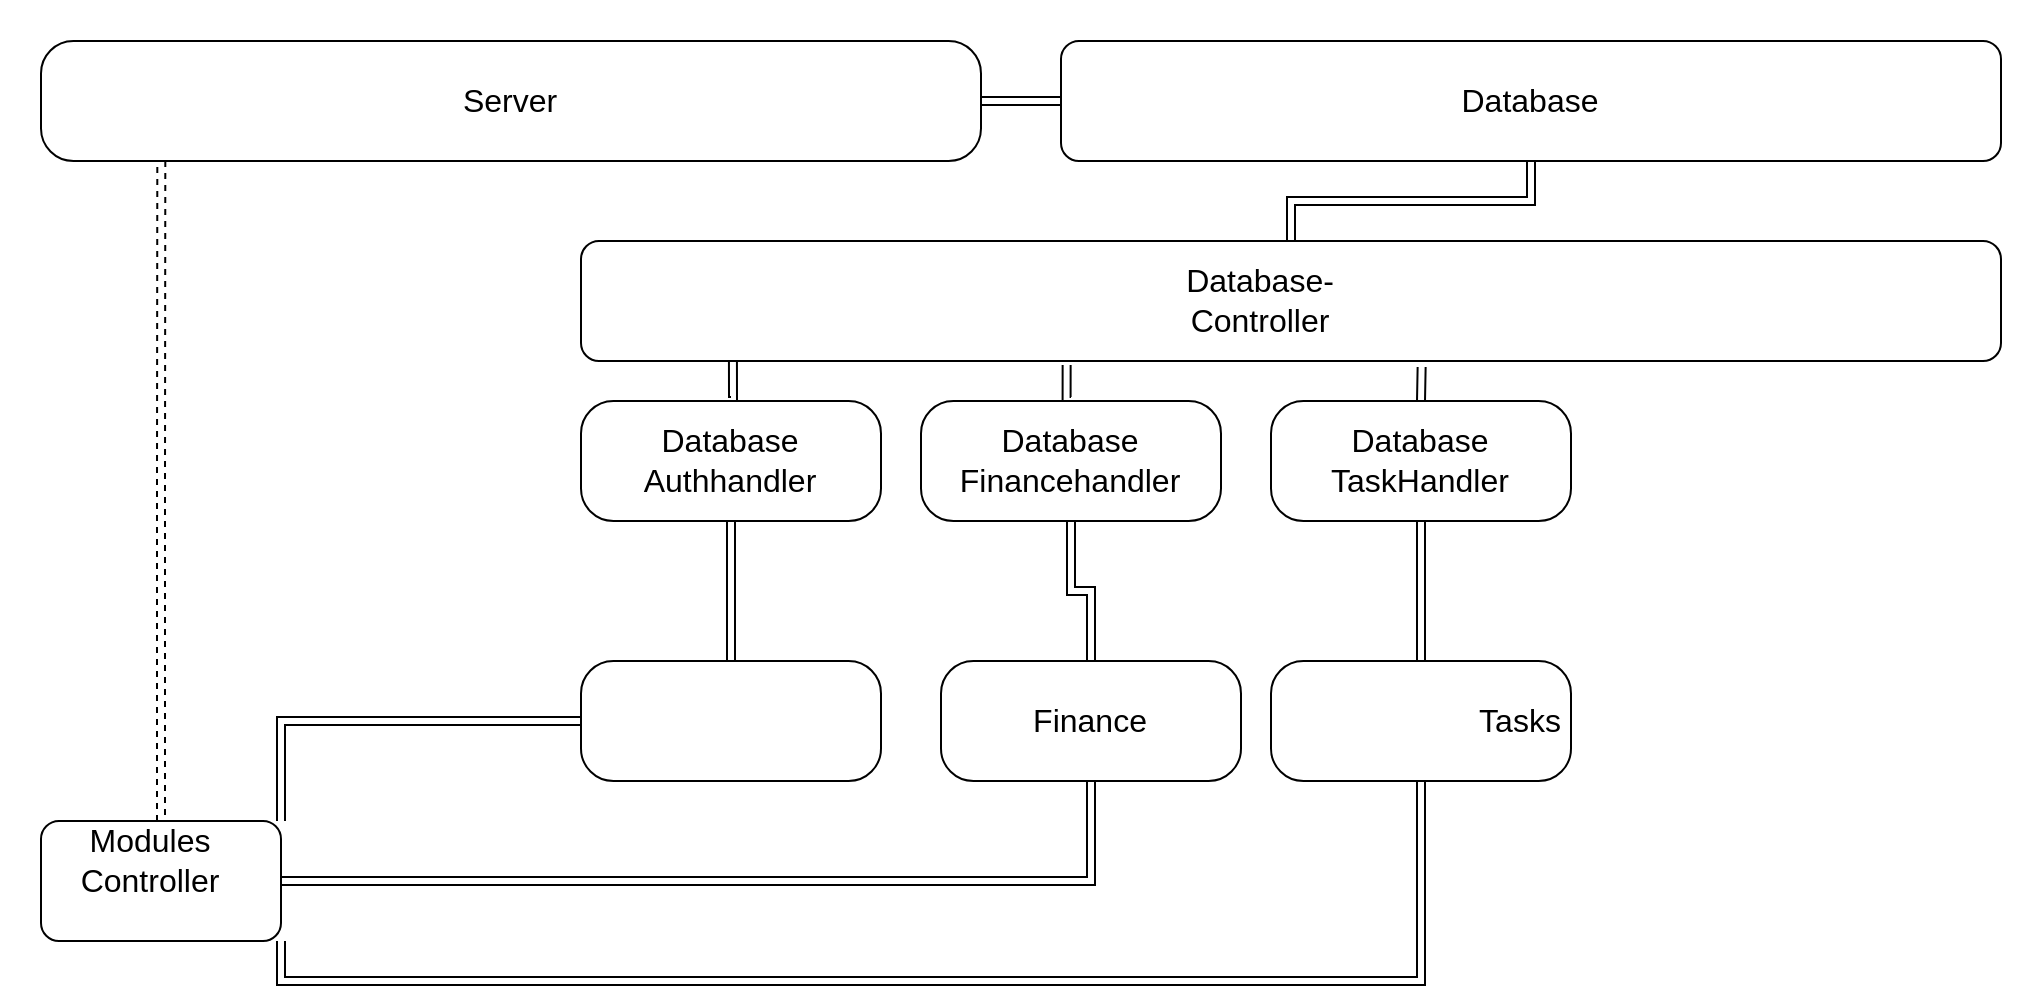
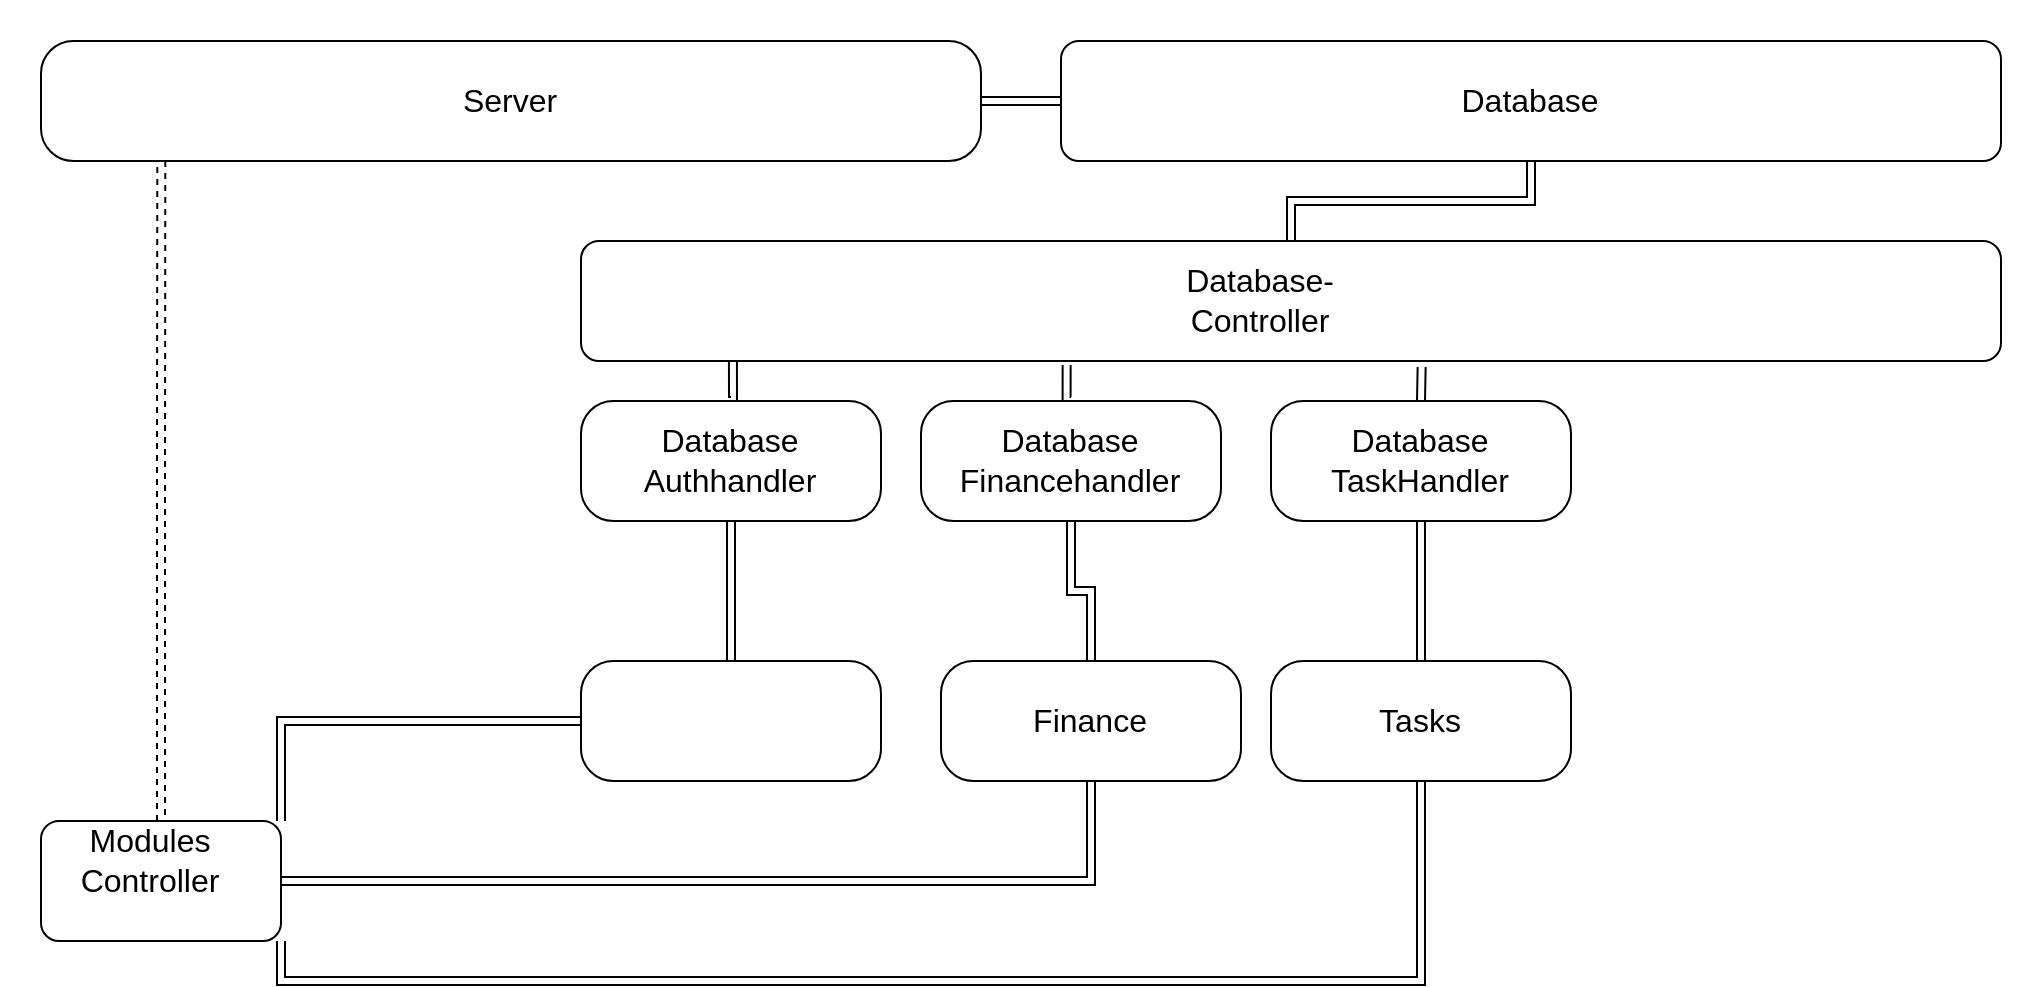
- <mxCell id="26" value="&lt;font style=&quot;font-size: 16px&quot;&gt;Tasks&lt;br&gt;&lt;/font&gt;" style="text;html=1;strokeColor=none;fillColor=none;align=center;verticalAlign=middle;whiteSpace=wrap;rounded=0;" vertex="1" parent="1"><mxGeometry x="740" y="350" width="40" height="20" as="geometry" /></mxCell>
+ <mxCell id="26" value="&lt;font style=&quot;font-size: 16px&quot;&gt;Tasks&lt;br&gt;&lt;/font&gt;" style="text;html=1;strokeColor=none;fillColor=none;align=center;verticalAlign=middle;whiteSpace=wrap;rounded=0;" vertex="1" parent="1"><mxGeometry x="690" y="350" width="40" height="20" as="geometry" /></mxCell>
